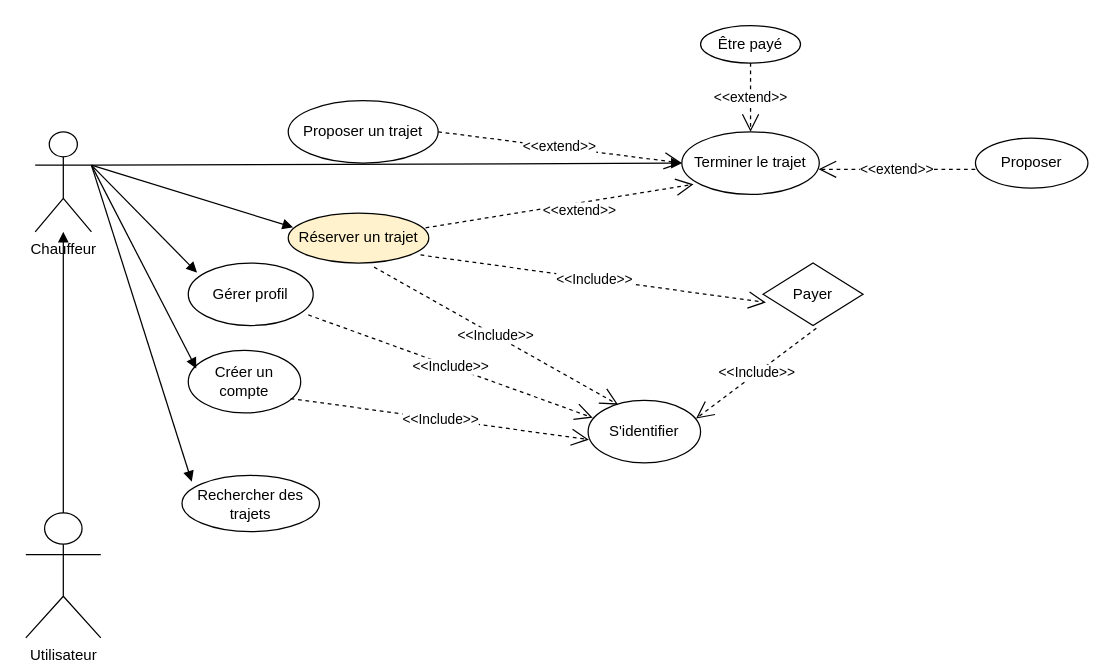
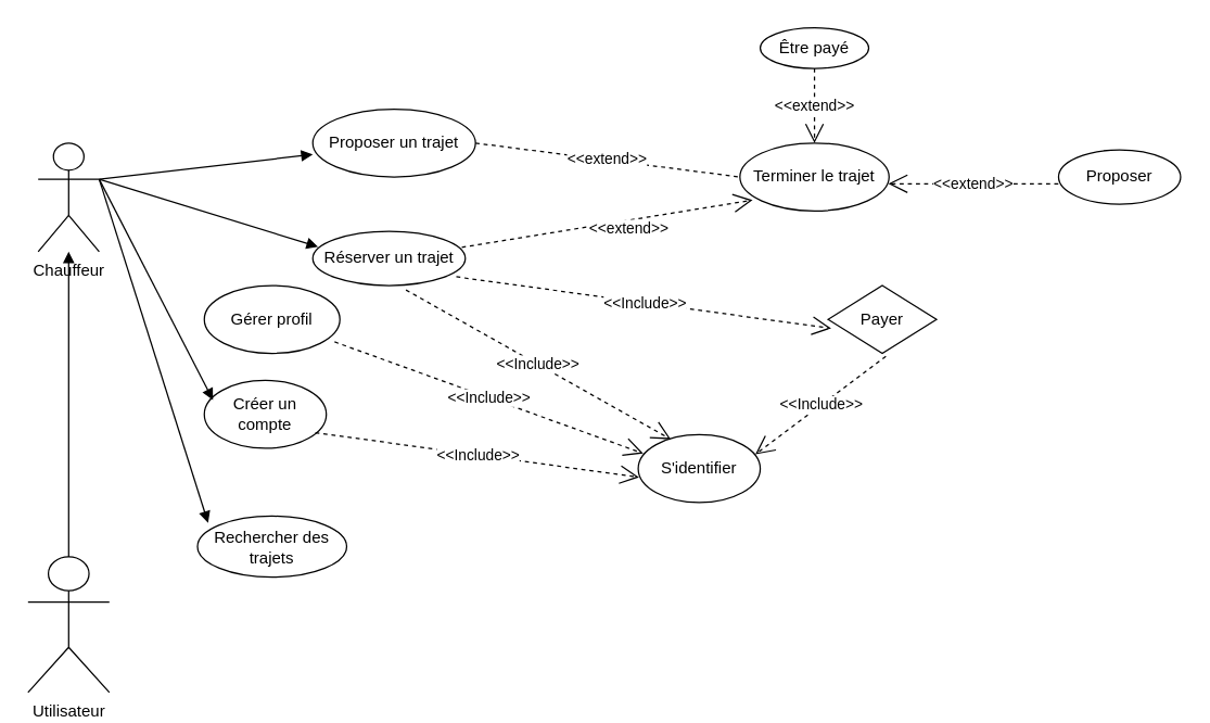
- <mxCell id="25" value="&amp;lt;&amp;lt;extend&amp;gt;&amp;gt;" style="endArrow=open;endSize=12;dashed=1;html=1;rounded=0;exitX=1;exitY=0.5;exitDx=0;exitDy=0;entryX=0;entryY=0.5;entryDx=0;entryDy=0;" parent="1" source="8" target="24" edge="1"><mxGeometry width="160" relative="1" as="geometry"><mxPoint x="267" y="63" as="sourcePoint" /><mxPoint x="270" y="140" as="targetPoint" /></mxGeometry></mxCell>
+ <mxCell id="25" value="&amp;lt;&amp;lt;extend&amp;gt;&amp;gt;" style="endArrow=none;endSize=12;dashed=1;html=1;rounded=0;exitX=1;exitY=0.5;exitDx=0;exitDy=0;entryX=0;entryY=0.5;entryDx=0;entryDy=0;" parent="1" source="8" target="24" edge="1"><mxGeometry width="160" relative="1" as="geometry"><mxPoint x="267" y="63" as="sourcePoint" /><mxPoint x="270" y="140" as="targetPoint" /></mxGeometry></mxCell>
- <mxCell id="9" value="" style="html=1;verticalAlign=bottom;endArrow=block;curved=0;rounded=0;exitX=1;exitY=0.333;exitDx=0;exitDy=0;exitPerimeter=0;" parent="1" source="15" target="24" edge="1"><mxGeometry width="80" relative="1" as="geometry"><mxPoint x="100" y="240" as="sourcePoint" /><mxPoint x="243" y="259" as="targetPoint" /></mxGeometry></mxCell>
+ <mxCell id="9" value="" style="html=1;verticalAlign=bottom;endArrow=block;curved=0;rounded=0;entryX=0;entryY=0.667;entryDx=0;entryDy=0;entryPerimeter=0;exitX=1;exitY=0.333;exitDx=0;exitDy=0;exitPerimeter=0;" parent="1" source="15" target="8" edge="1"><mxGeometry width="80" relative="1" as="geometry"><mxPoint x="100" y="240" as="sourcePoint" /><mxPoint x="243" y="259" as="targetPoint" /></mxGeometry></mxCell>
- <mxCell id="5" value="" style="html=1;verticalAlign=bottom;endArrow=block;curved=0;rounded=0;exitX=1;exitY=0.333;exitDx=0;exitDy=0;exitPerimeter=0;entryX=0.07;entryY=0.153;entryDx=0;entryDy=0;entryPerimeter=0;" parent="1" source="15" target="4" edge="1"><mxGeometry width="80" relative="1" as="geometry"><mxPoint x="98" y="370" as="sourcePoint" /><mxPoint x="240" y="305" as="targetPoint" /></mxGeometry></mxCell>
- <mxCell id="6" value="Réserver un trajet" style="ellipse;whiteSpace=wrap;html=1;fillColor=#fff2cc;" parent="1" vertex="1"><mxGeometry x="230" y="170" width="112.5" height="40" as="geometry" /></mxCell>
+ <mxCell id="6" value="Réserver un trajet" style="ellipse;whiteSpace=wrap;html=1;" parent="1" vertex="1"><mxGeometry x="230" y="170" width="112.5" height="40" as="geometry" /></mxCell>
